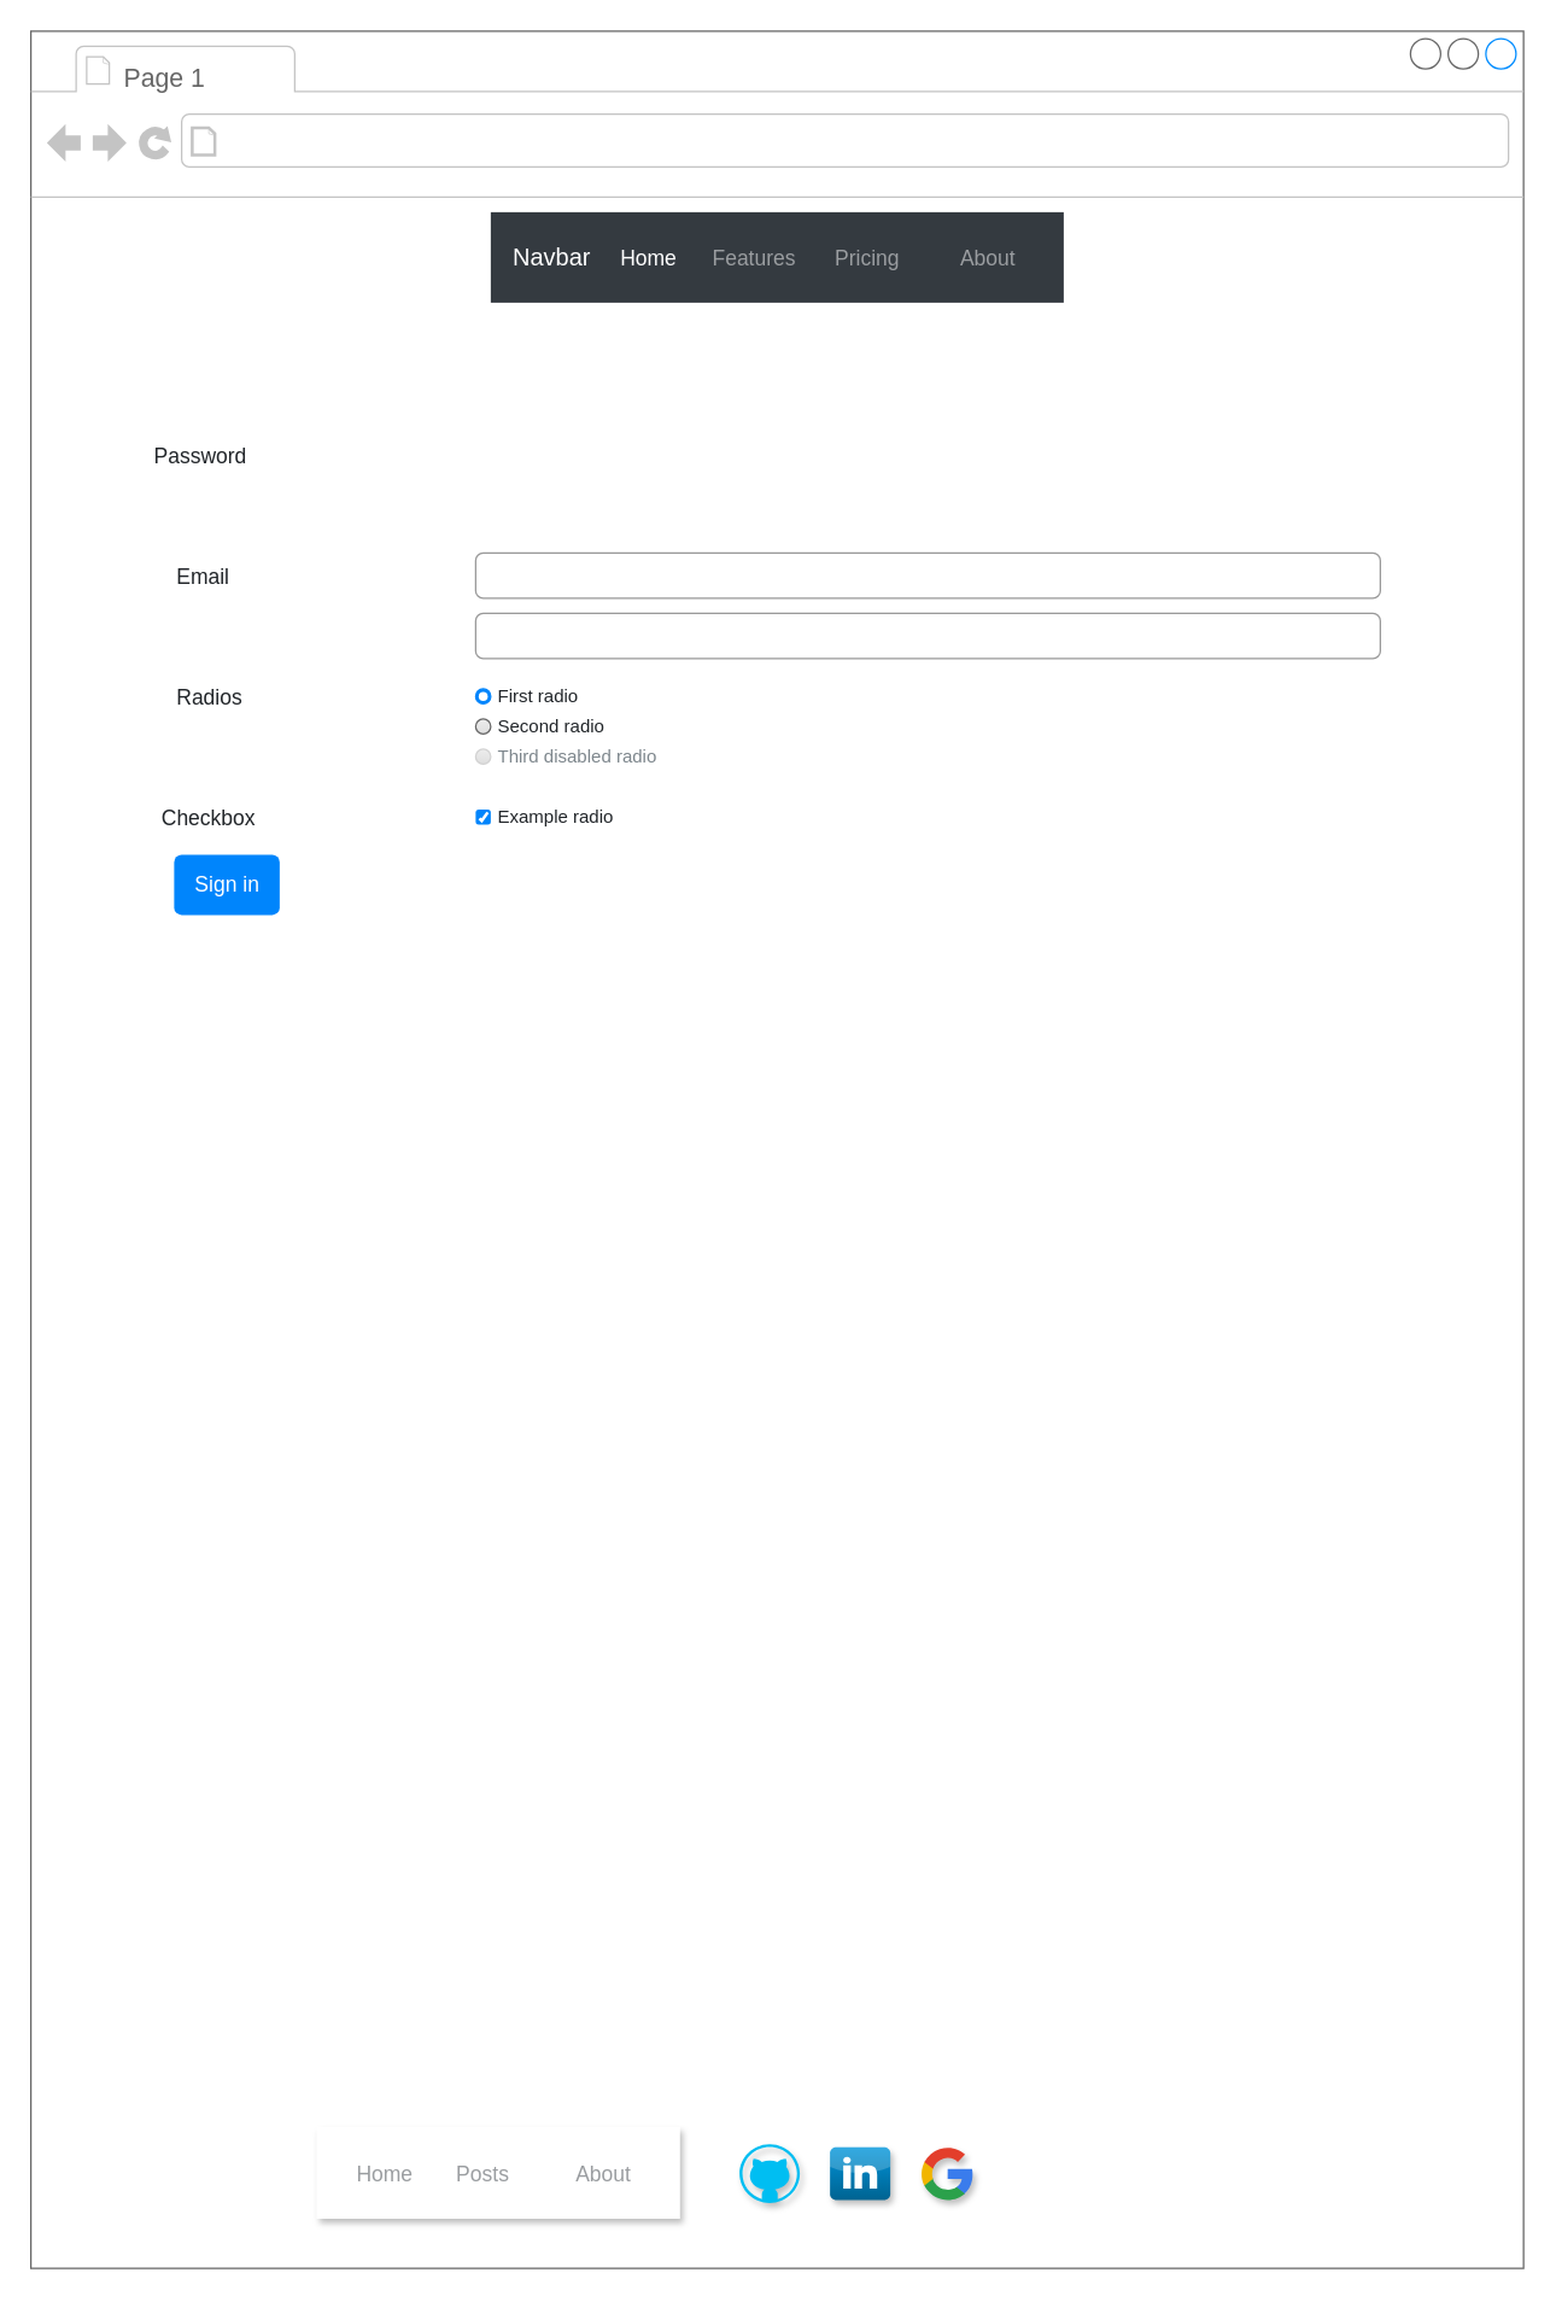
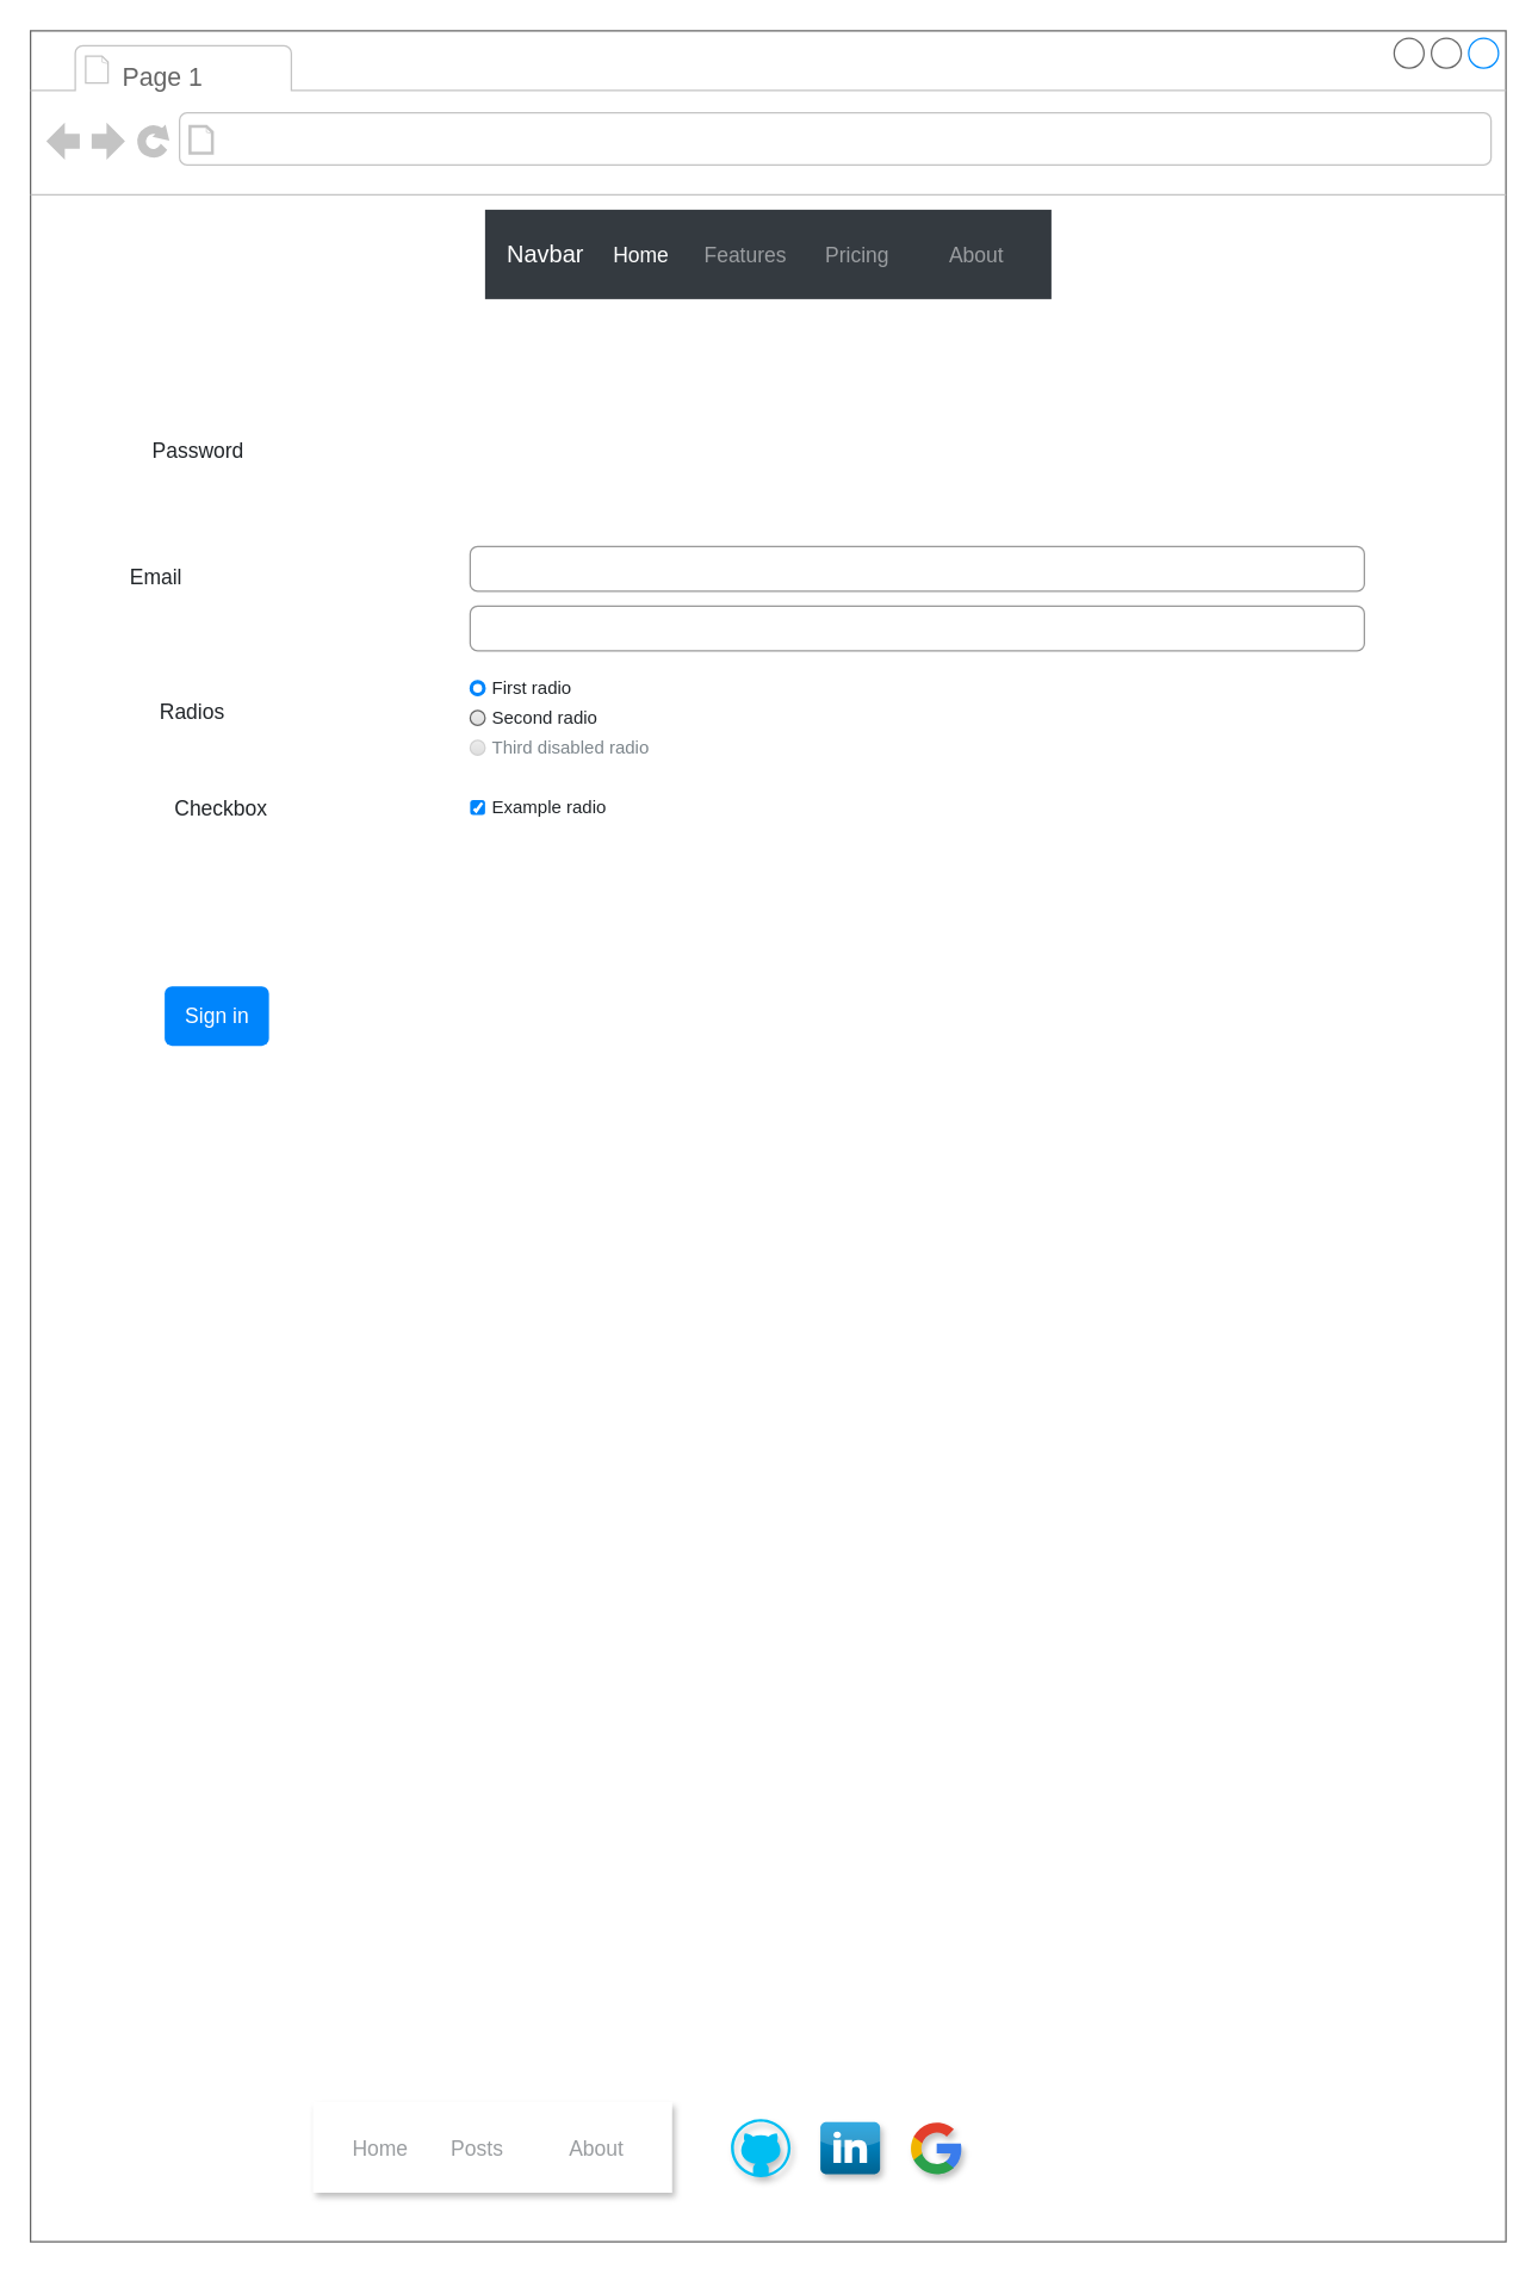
- <mxCell id="16" value="Email" style="fillColor=none;strokeColor=none;align=left;fontSize=14;fontColor=#212529;shadow=1;" parent="2" vertex="1"><mxGeometry x="95" y="346" width="200" height="30" as="geometry" /></mxCell>
+ <mxCell id="16" value="Email" style="fillColor=none;strokeColor=none;align=left;fontSize=14;fontColor=#212529;shadow=1;" parent="2" vertex="1"><mxGeometry x="65" y="351" width="200" height="30" as="geometry" /></mxCell>
- <mxCell id="20" value="Radios" style="fillColor=none;strokeColor=none;align=left;fontSize=14;fontColor=#212529;shadow=1;" parent="2" vertex="1"><mxGeometry x="95" y="426" width="200" height="30" as="geometry" /></mxCell>
+ <mxCell id="20" value="Radios" style="fillColor=none;strokeColor=none;align=left;fontSize=14;fontColor=#212529;shadow=1;" parent="2" vertex="1"><mxGeometry x="85" y="441" width="200" height="30" as="geometry" /></mxCell>
- <mxCell id="24" value="Checkbox" style="fillColor=none;strokeColor=none;align=left;fontSize=14;fontColor=#212529;shadow=1;" parent="2" vertex="1"><mxGeometry x="85" y="506" width="200" height="30" as="geometry" /></mxCell>
+ <mxCell id="24" value="Checkbox" style="fillColor=none;strokeColor=none;align=left;fontSize=14;fontColor=#212529;shadow=1;" parent="2" vertex="1"><mxGeometry x="95" y="506" width="200" height="30" as="geometry" /></mxCell>
- <mxCell id="26" value="Sign in" style="html=1;shadow=0;dashed=0;shape=mxgraph.bootstrap.rrect;rSize=5;fillColor=#0085FC;strokeColor=none;align=center;fontSize=14;fontColor=#FFFFFF;" parent="2" vertex="1"><mxGeometry x="95" y="546" width="70" height="40" as="geometry" /></mxCell>
+ <mxCell id="26" value="Sign in" style="html=1;shadow=0;dashed=0;shape=mxgraph.bootstrap.rrect;rSize=5;fillColor=#0085FC;strokeColor=none;align=center;fontSize=14;fontColor=#FFFFFF;" parent="2" vertex="1"><mxGeometry x="90" y="641" width="70" height="40" as="geometry" /></mxCell>
